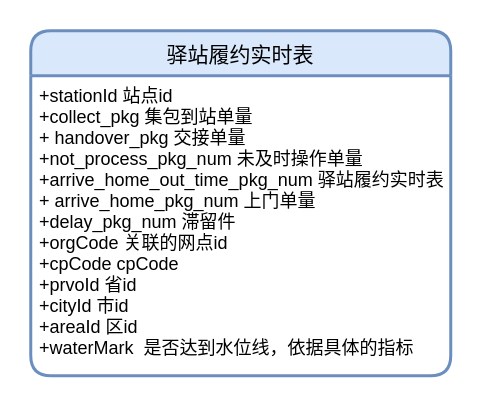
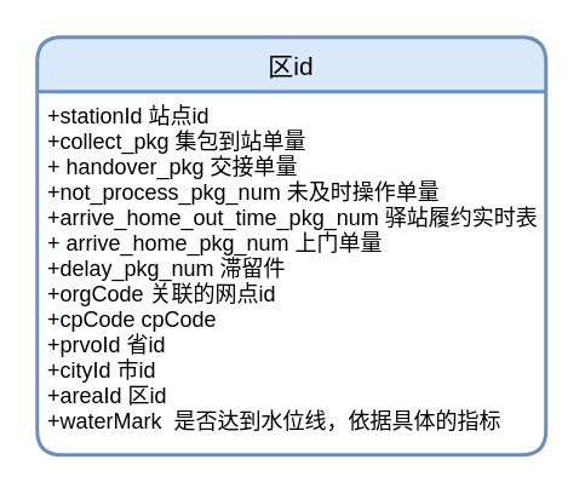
- <mxCell id="2" value="驿站履约实时表" style="swimlane;childLayout=stackLayout;horizontal=1;startSize=30;horizontalStack=0;rounded=1;fontSize=14;fontStyle=0;strokeWidth=2;resizeParent=0;resizeLast=1;shadow=0;dashed=0;align=center;fillColor=#dae8fc;strokeColor=#6c8ebf;" parent="1" vertex="1"><mxGeometry x="20" y="20" width="280" height="230" as="geometry" /></mxCell>
+ <mxCell id="2" value="区id" style="swimlane;childLayout=stackLayout;horizontal=1;startSize=30;horizontalStack=0;rounded=1;fontSize=14;fontStyle=0;strokeWidth=2;resizeParent=0;resizeLast=1;shadow=0;dashed=0;align=center;fillColor=#dae8fc;strokeColor=#6c8ebf;" parent="1" vertex="1"><mxGeometry x="20" y="20" width="280" height="230" as="geometry" /></mxCell>
